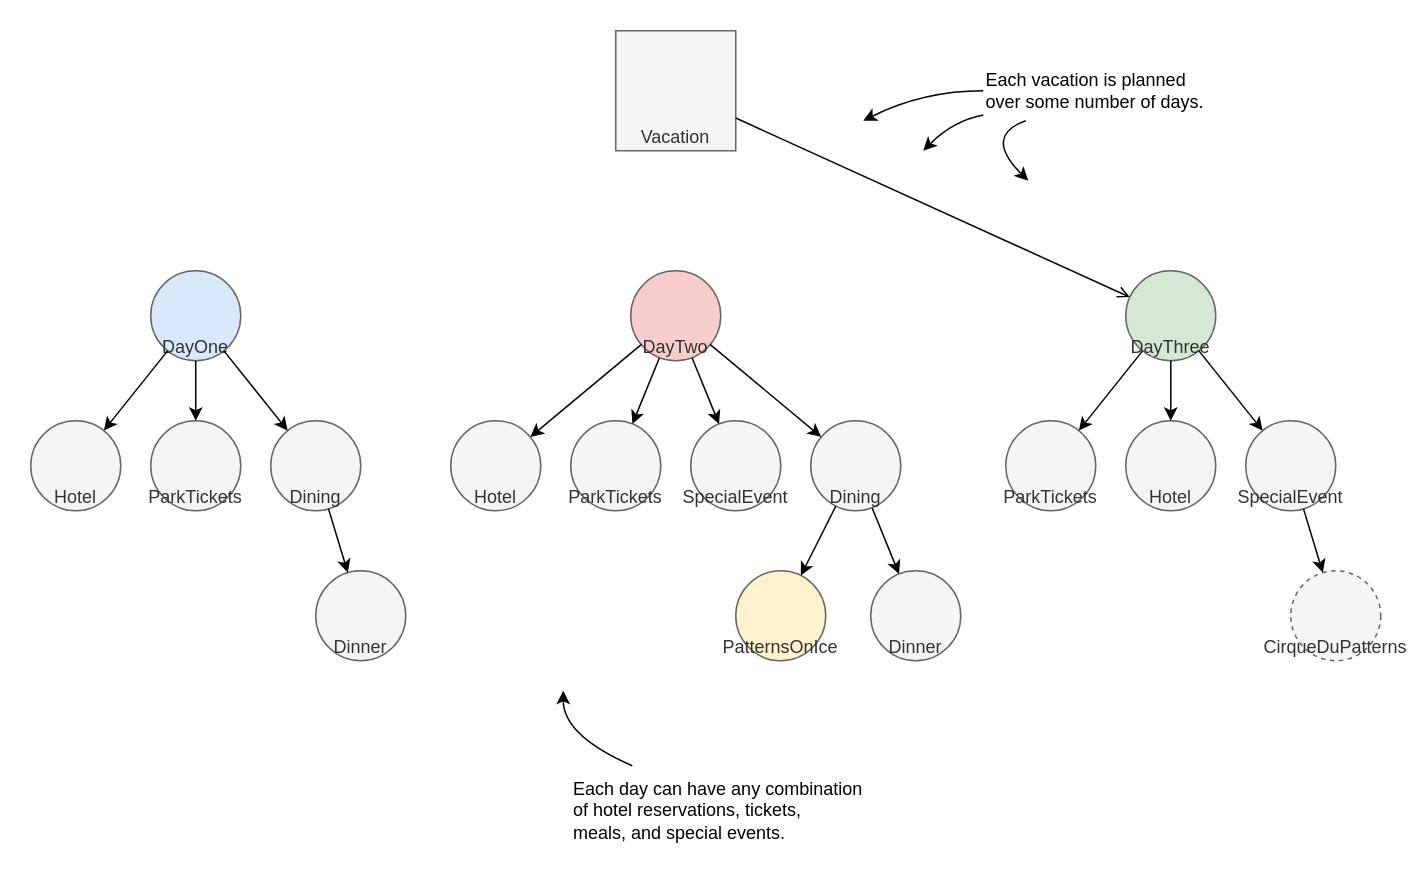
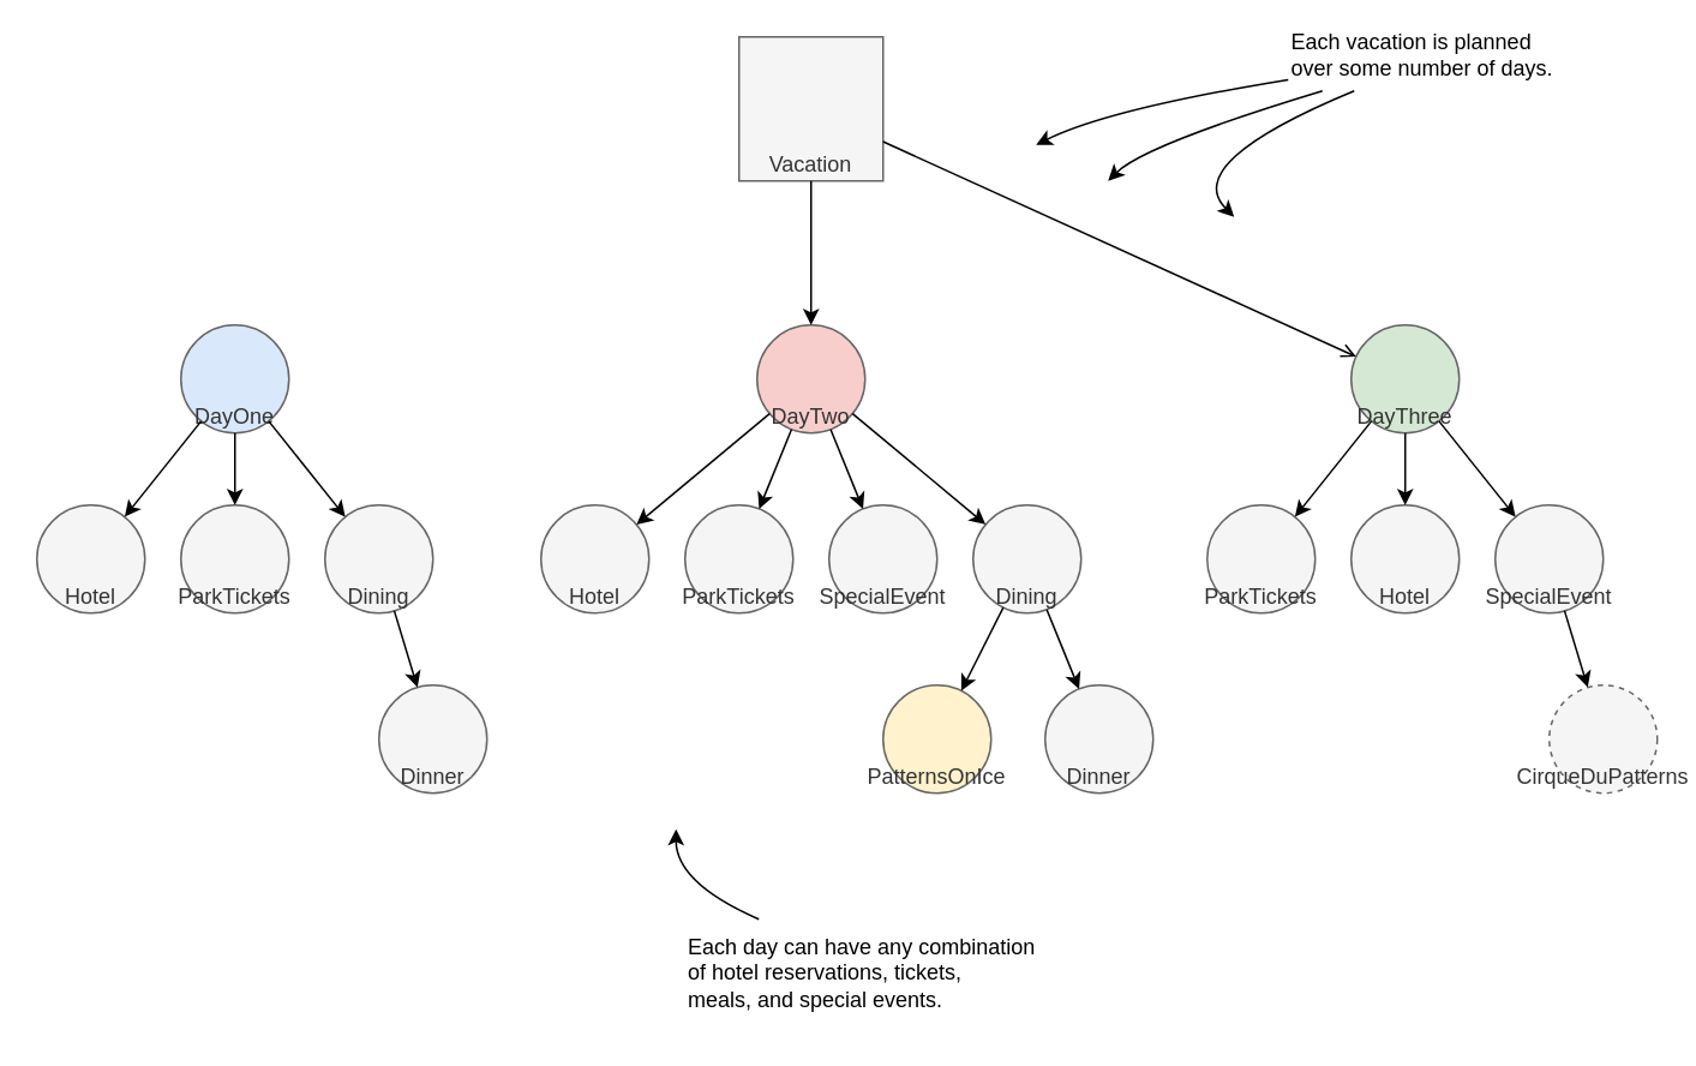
- <mxCell id="38" value="&lt;div&gt;Each vacation is planned&lt;/div&gt;&lt;div&gt;over some number of days.&lt;/div&gt;" style="text;html=1;align=left;verticalAlign=middle;resizable=0;points=[];autosize=1;strokeColor=none;fillColor=none;" vertex="1" parent="1"><mxGeometry x="655" y="40" width="170" height="40" as="geometry" /></mxCell>
+ <mxCell id="38" value="&lt;div&gt;Each vacation is planned&lt;/div&gt;&lt;div&gt;over some number of days.&lt;/div&gt;" style="text;html=1;align=left;verticalAlign=middle;resizable=0;points=[];autosize=1;strokeColor=none;fillColor=none;" vertex="1" parent="1"><mxGeometry x="715" y="10" width="170" height="40" as="geometry" /></mxCell>
+ <mxCell id="18" value="" style="endArrow=classic;html=1;rounded=0;" edge="1" parent="1" source="2" target="4"><mxGeometry width="50" height="50" relative="1" as="geometry"><mxPoint x="433.741" y="96.89" as="sourcePoint" /><mxPoint x="177.164" y="217.267" as="targetPoint" /></mxGeometry></mxCell>
